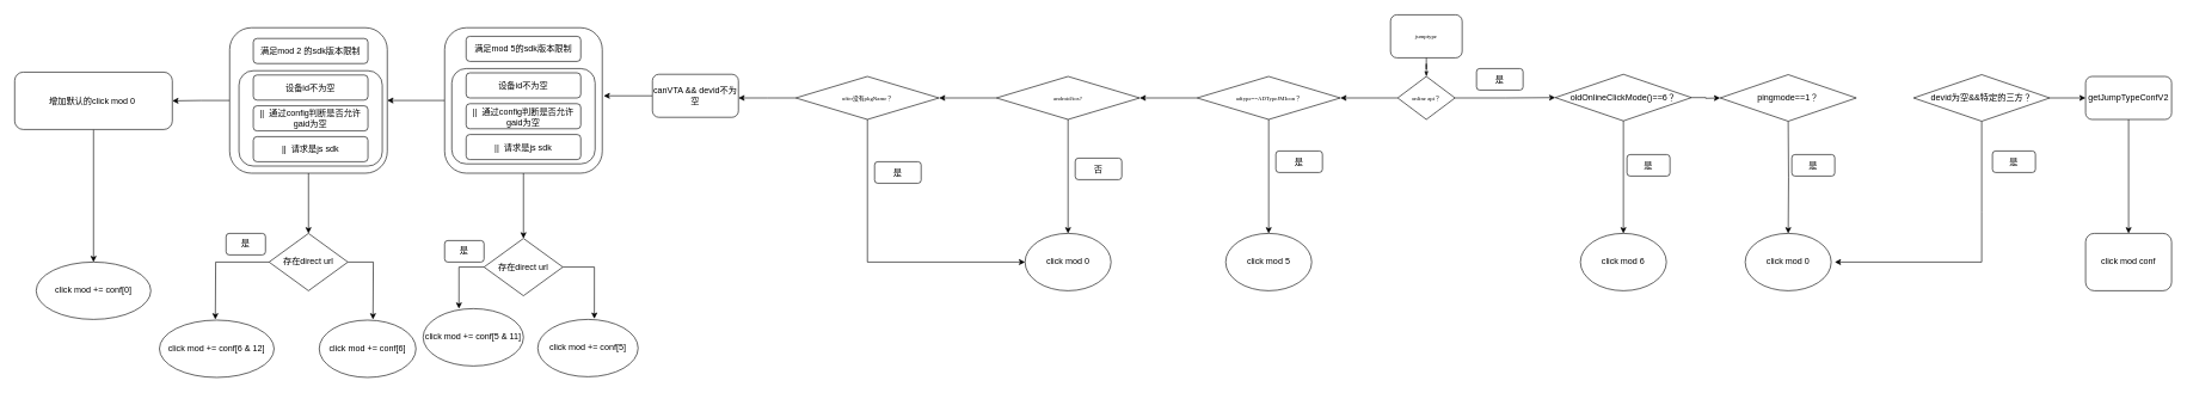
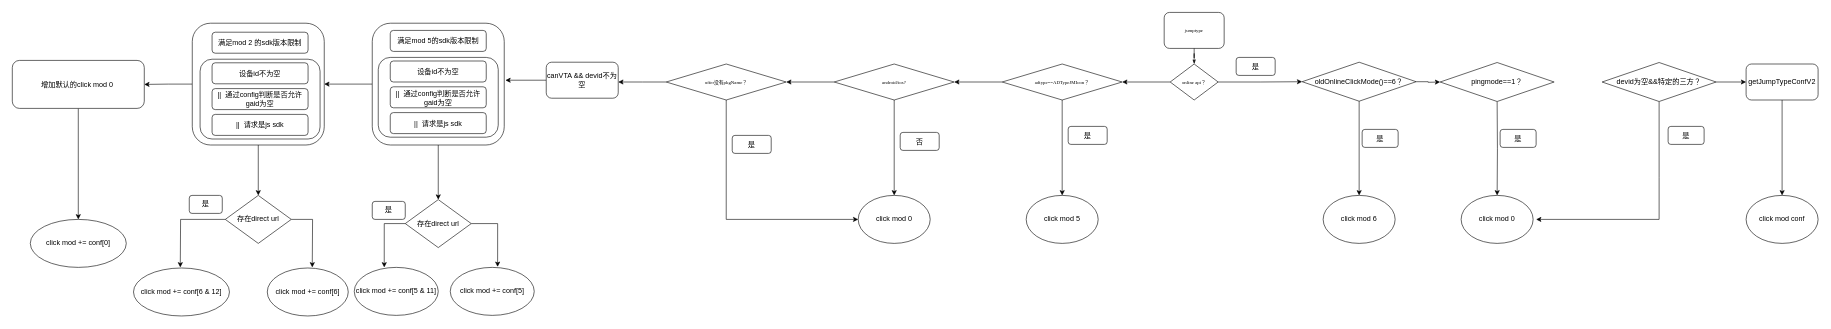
- <mxCell id="40" value="click mod conf" style="whiteSpace=wrap;html=1;rounded=1;" vertex="1" parent="1"><mxGeometry x="2910" y="325" width="120" height="80" as="geometry" /></mxCell>
+ <mxCell id="40" value="click mod conf" style="ellipse;whiteSpace=wrap;html=1;" vertex="1" parent="1"><mxGeometry x="2910" y="325" width="120" height="80" as="geometry" /></mxCell>
- <mxCell id="52" value="click mod += conf[5 &amp;amp; 11]" style="ellipse;whiteSpace=wrap;html=1;" vertex="1" parent="1"><mxGeometry x="590" y="430" width="140" height="80" as="geometry" /></mxCell>
+ <mxCell id="52" value="click mod += conf[5 &amp;amp; 11]" style="ellipse;whiteSpace=wrap;html=1;" vertex="1" parent="1"><mxGeometry x="590" y="445" width="140" height="80" as="geometry" /></mxCell>
